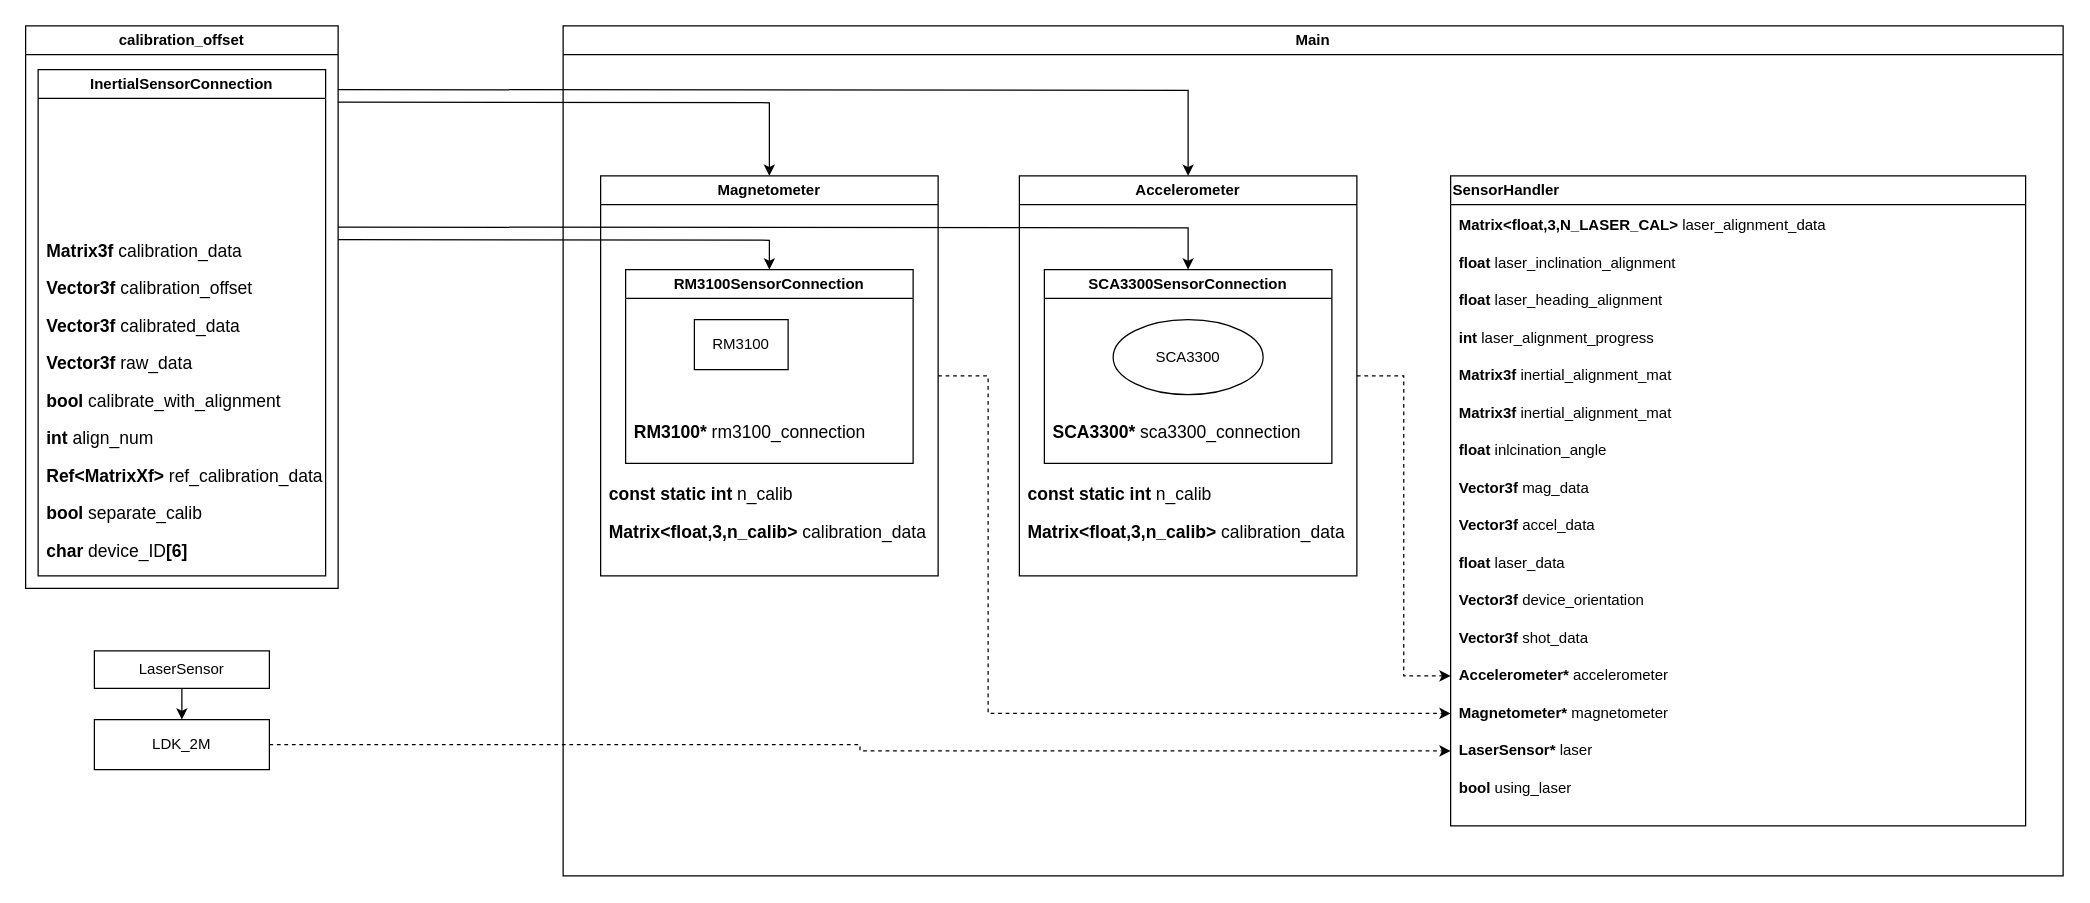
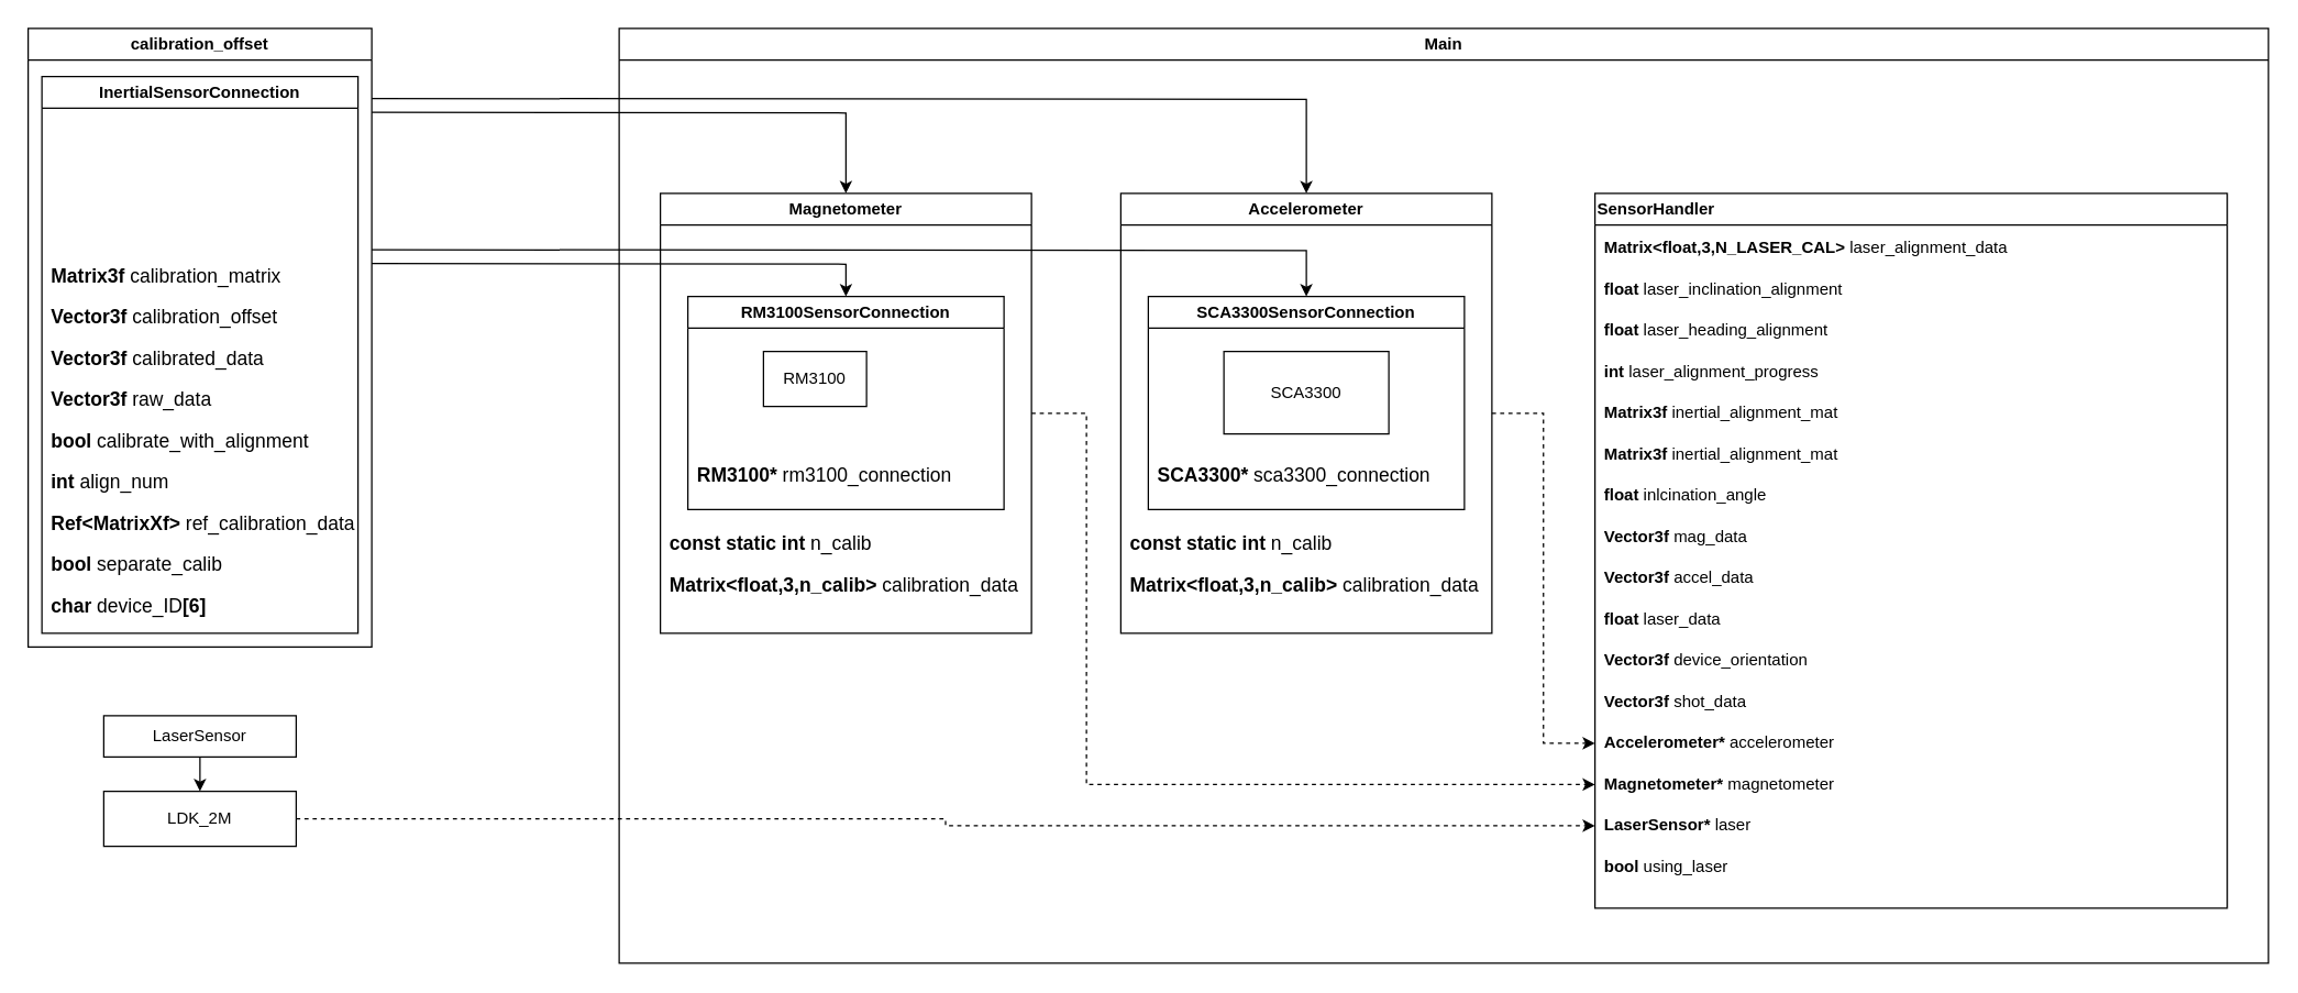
- <mxCell id="6" value="&lt;b&gt;Matrix3f&amp;nbsp;&lt;/b&gt;calibration_data" style="text;html=1;strokeColor=none;fillColor=none;align=left;verticalAlign=middle;whiteSpace=wrap;rounded=0;fontSize=14;spacingLeft=5;" vertex="1" parent="5"><mxGeometry y="130" width="230" height="30" as="geometry" /></mxCell>
+ <mxCell id="6" value="&lt;b&gt;Matrix3f&amp;nbsp;&lt;/b&gt;calibration_matrix" style="text;html=1;strokeColor=none;fillColor=none;align=left;verticalAlign=middle;whiteSpace=wrap;rounded=0;fontSize=14;spacingLeft=5;" vertex="1" parent="5"><mxGeometry y="130" width="230" height="30" as="geometry" /></mxCell>
- <mxCell id="46" value="SCA3300" style="ellipse;whiteSpace=wrap;html=1;" vertex="1" parent="45"><mxGeometry x="55" y="40" width="120" height="60" as="geometry" /></mxCell>
+ <mxCell id="46" value="SCA3300" style="rounded=0;whiteSpace=wrap;html=1;" vertex="1" parent="45"><mxGeometry x="55" y="40" width="120" height="60" as="geometry" /></mxCell>
